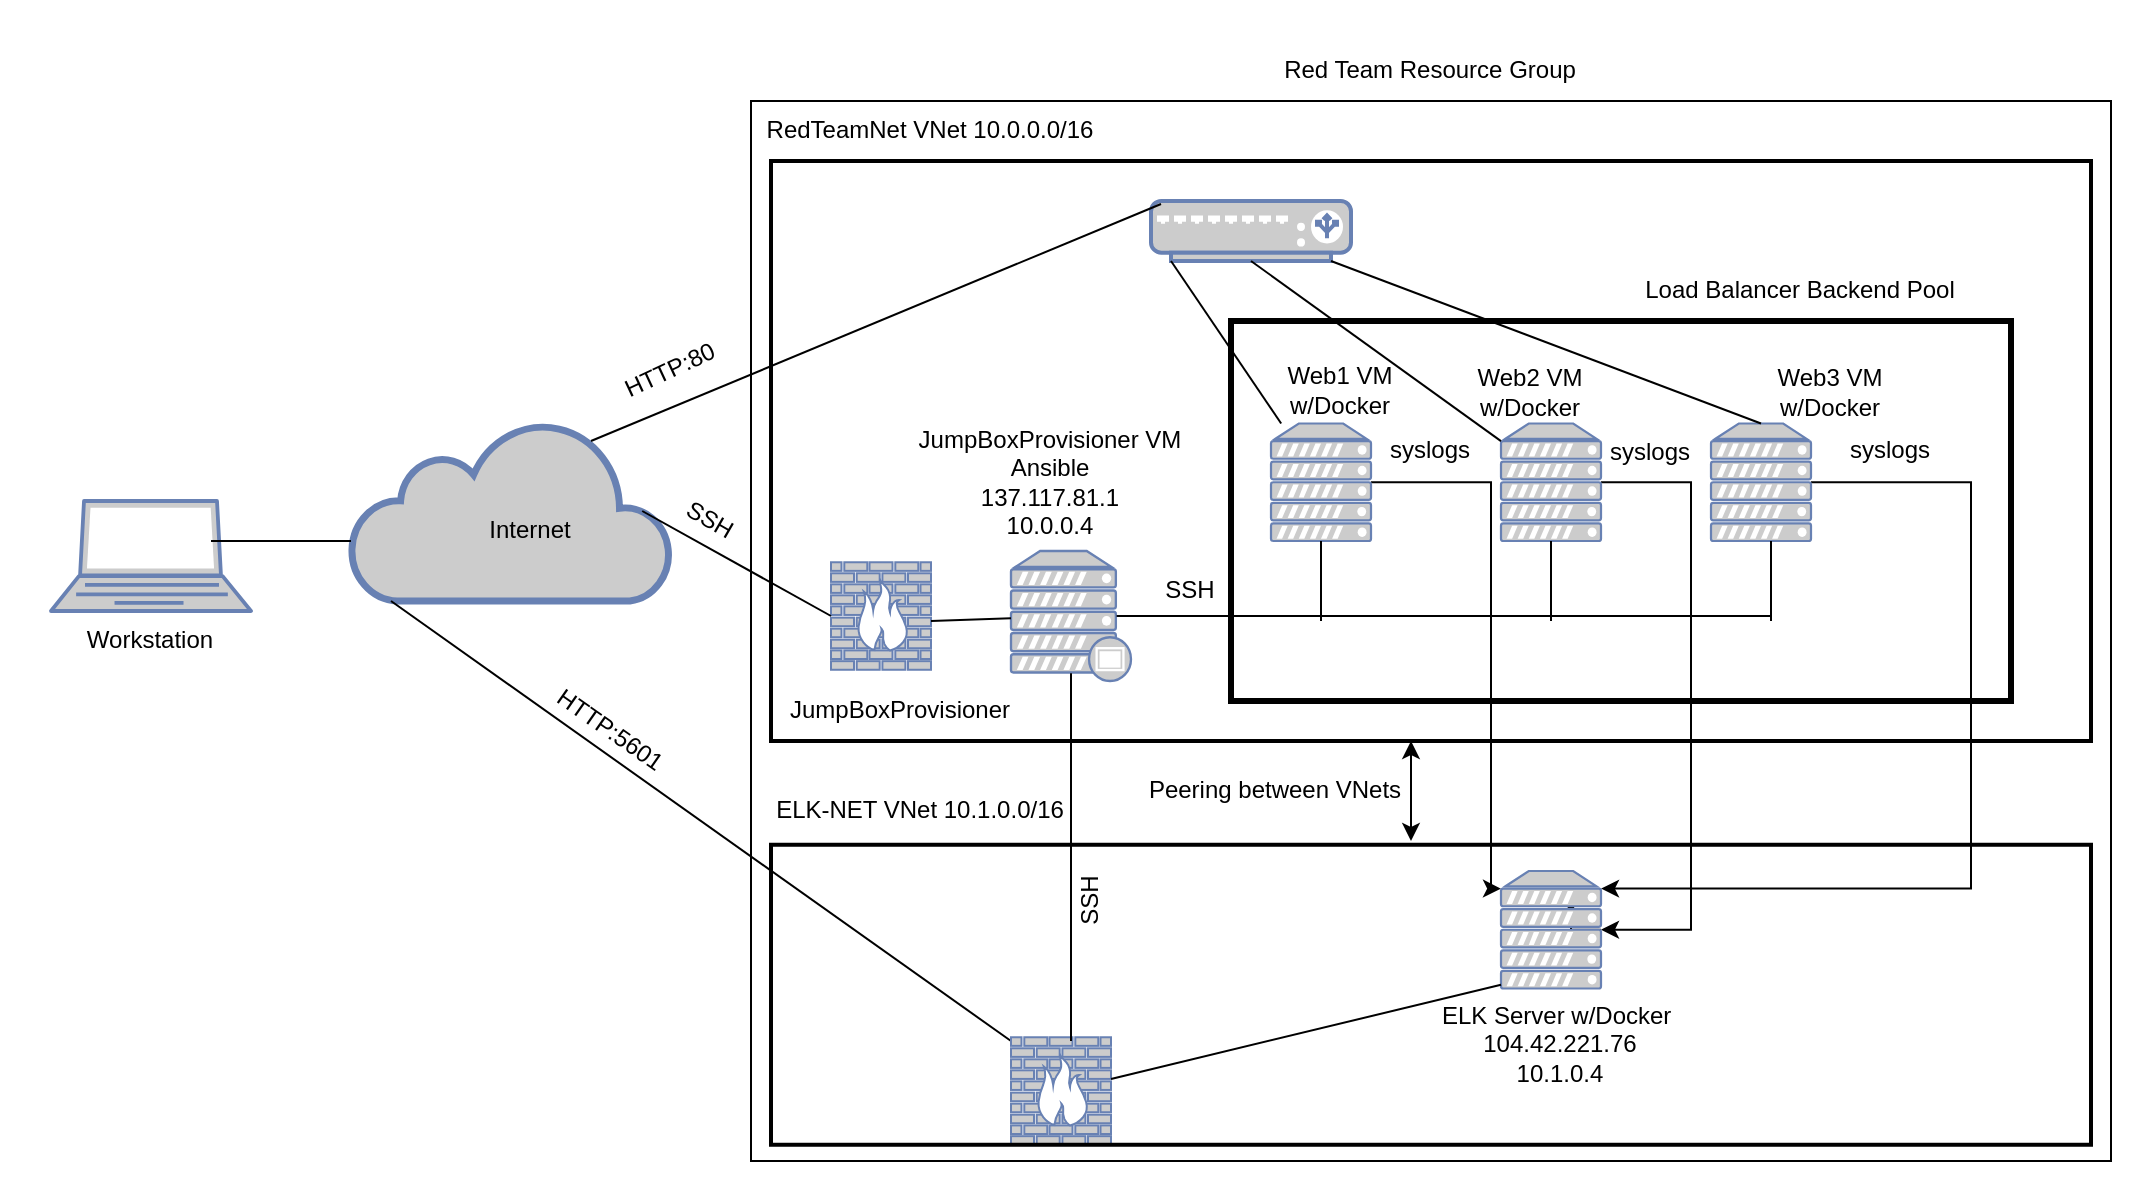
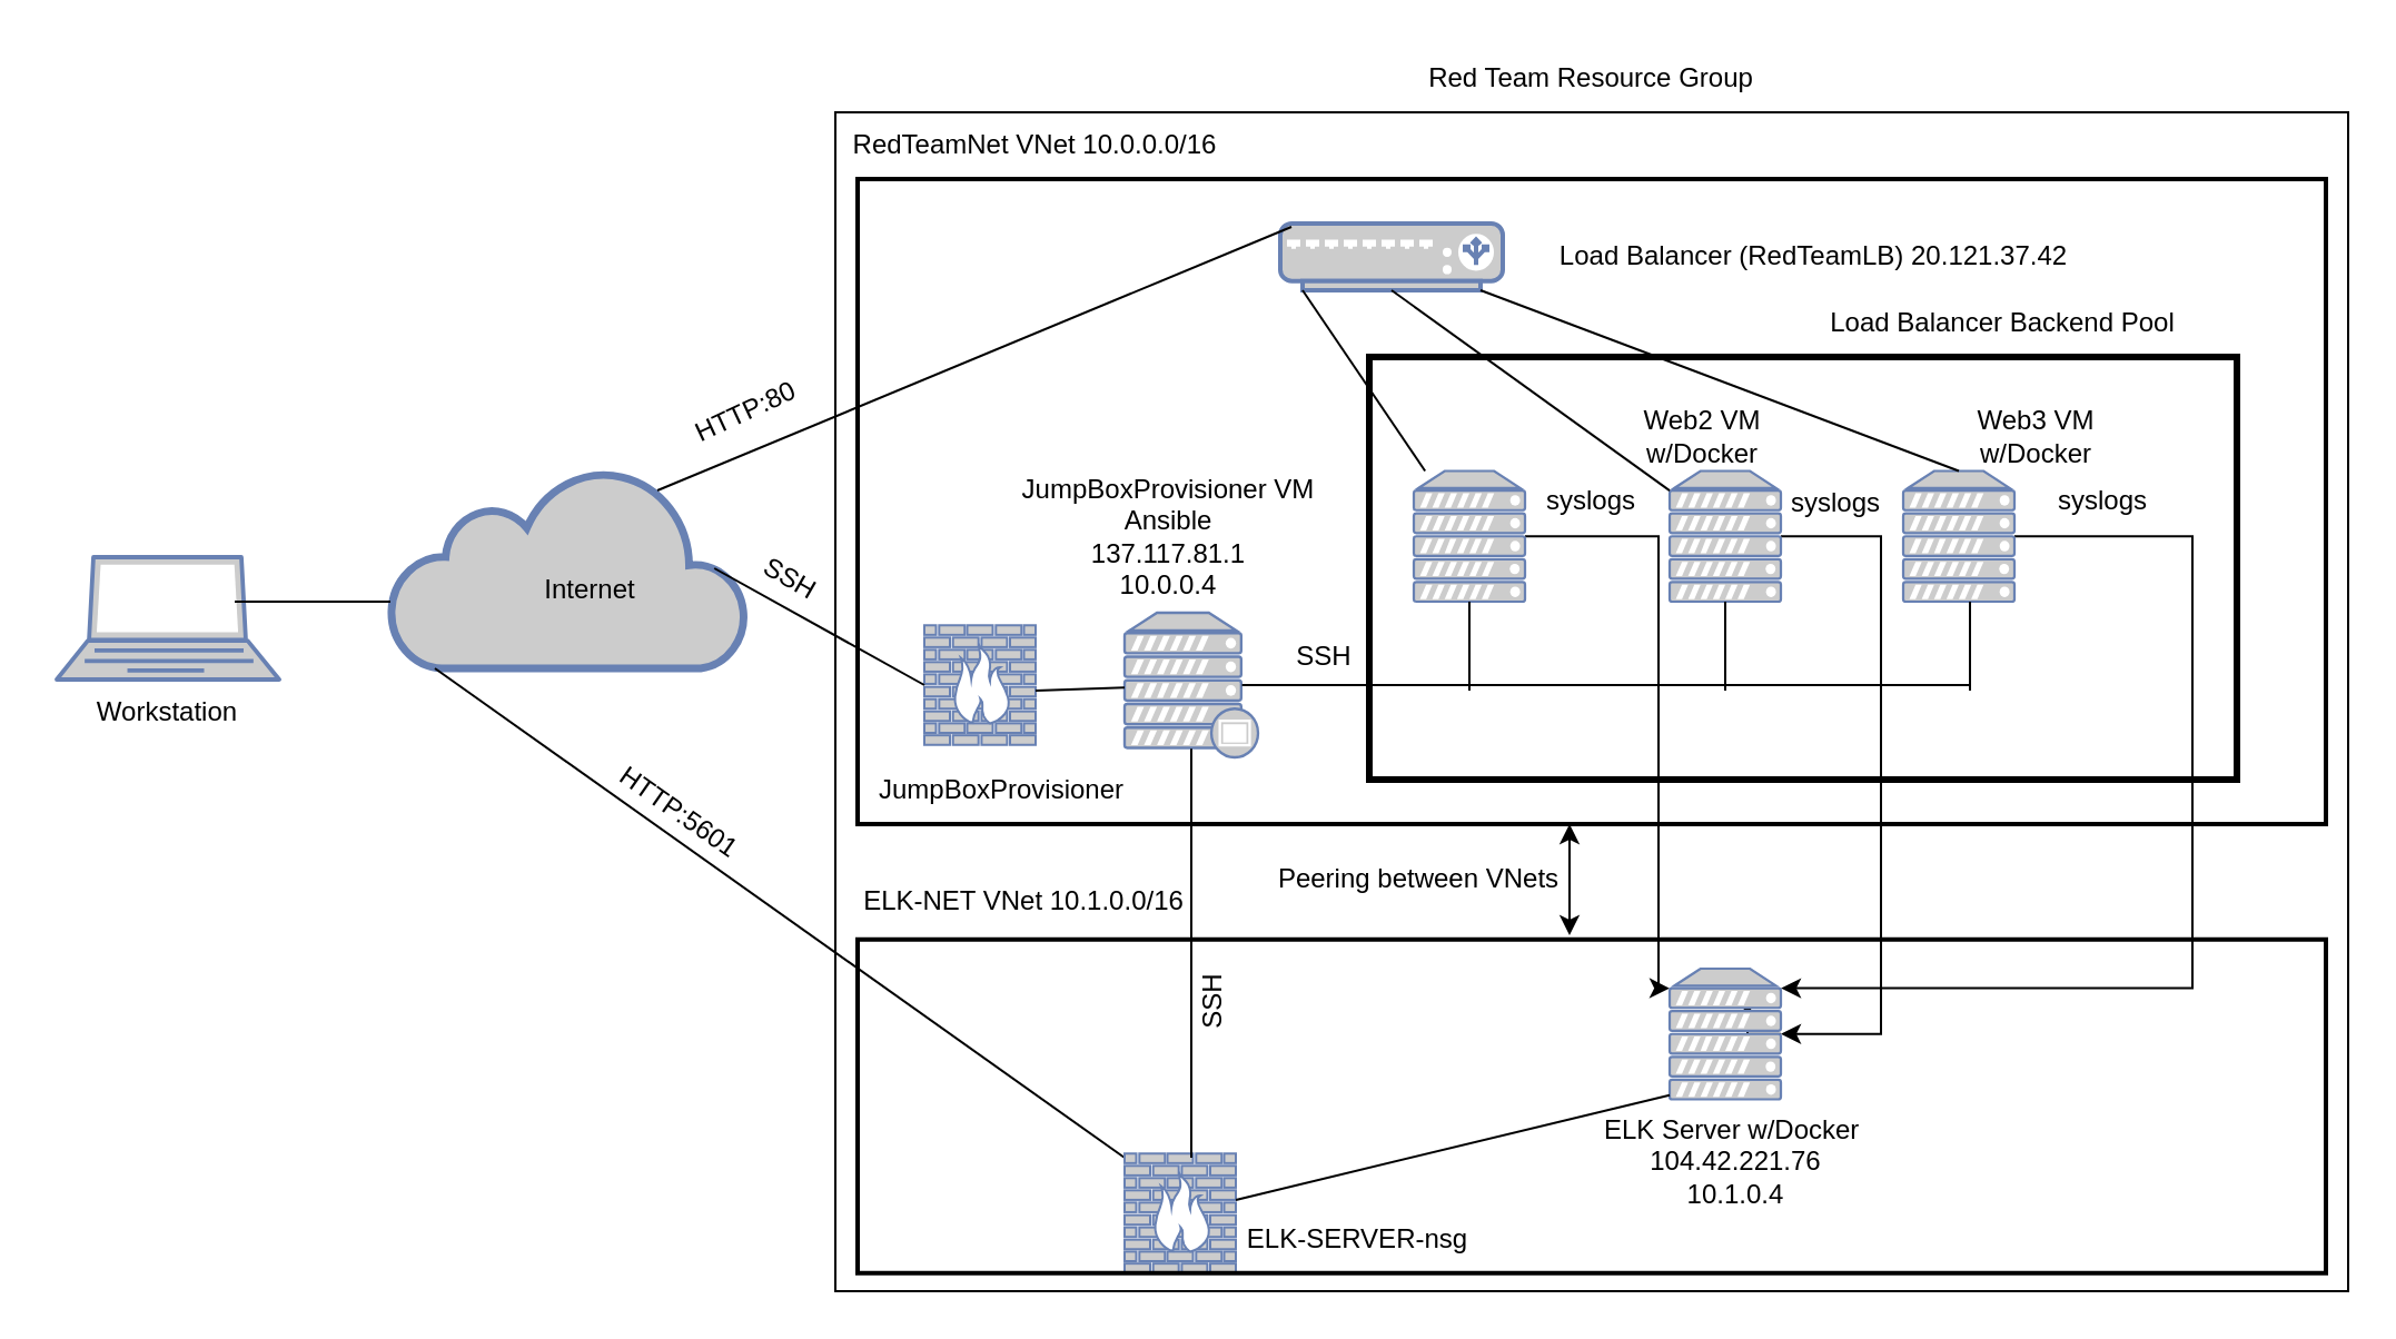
+ <mxCell id="36" value="Load Balancer (RedTeamLB) 20.121.37.42" style="text;html=1;strokeColor=none;fillColor=none;align=center;verticalAlign=middle;whiteSpace=wrap;rounded=0;" vertex="1" parent="1"><mxGeometry x="685" y="100" width="260" height="30" as="geometry" /></mxCell>
- <mxCell id="37" value="Web1 VM&lt;br&gt;w/Docker" style="text;html=1;strokeColor=none;fillColor=none;align=center;verticalAlign=middle;whiteSpace=wrap;rounded=0;" vertex="1" parent="1"><mxGeometry x="640" y="180" width="60" height="30" as="geometry" /></mxCell>
+ <mxCell id="45" value="ELK-SERVER-nsg" style="text;html=1;strokeColor=none;fillColor=none;align=center;verticalAlign=middle;whiteSpace=wrap;rounded=0;" vertex="1" parent="1"><mxGeometry x="555" y="541.88" width="110" height="30" as="geometry" /></mxCell>
